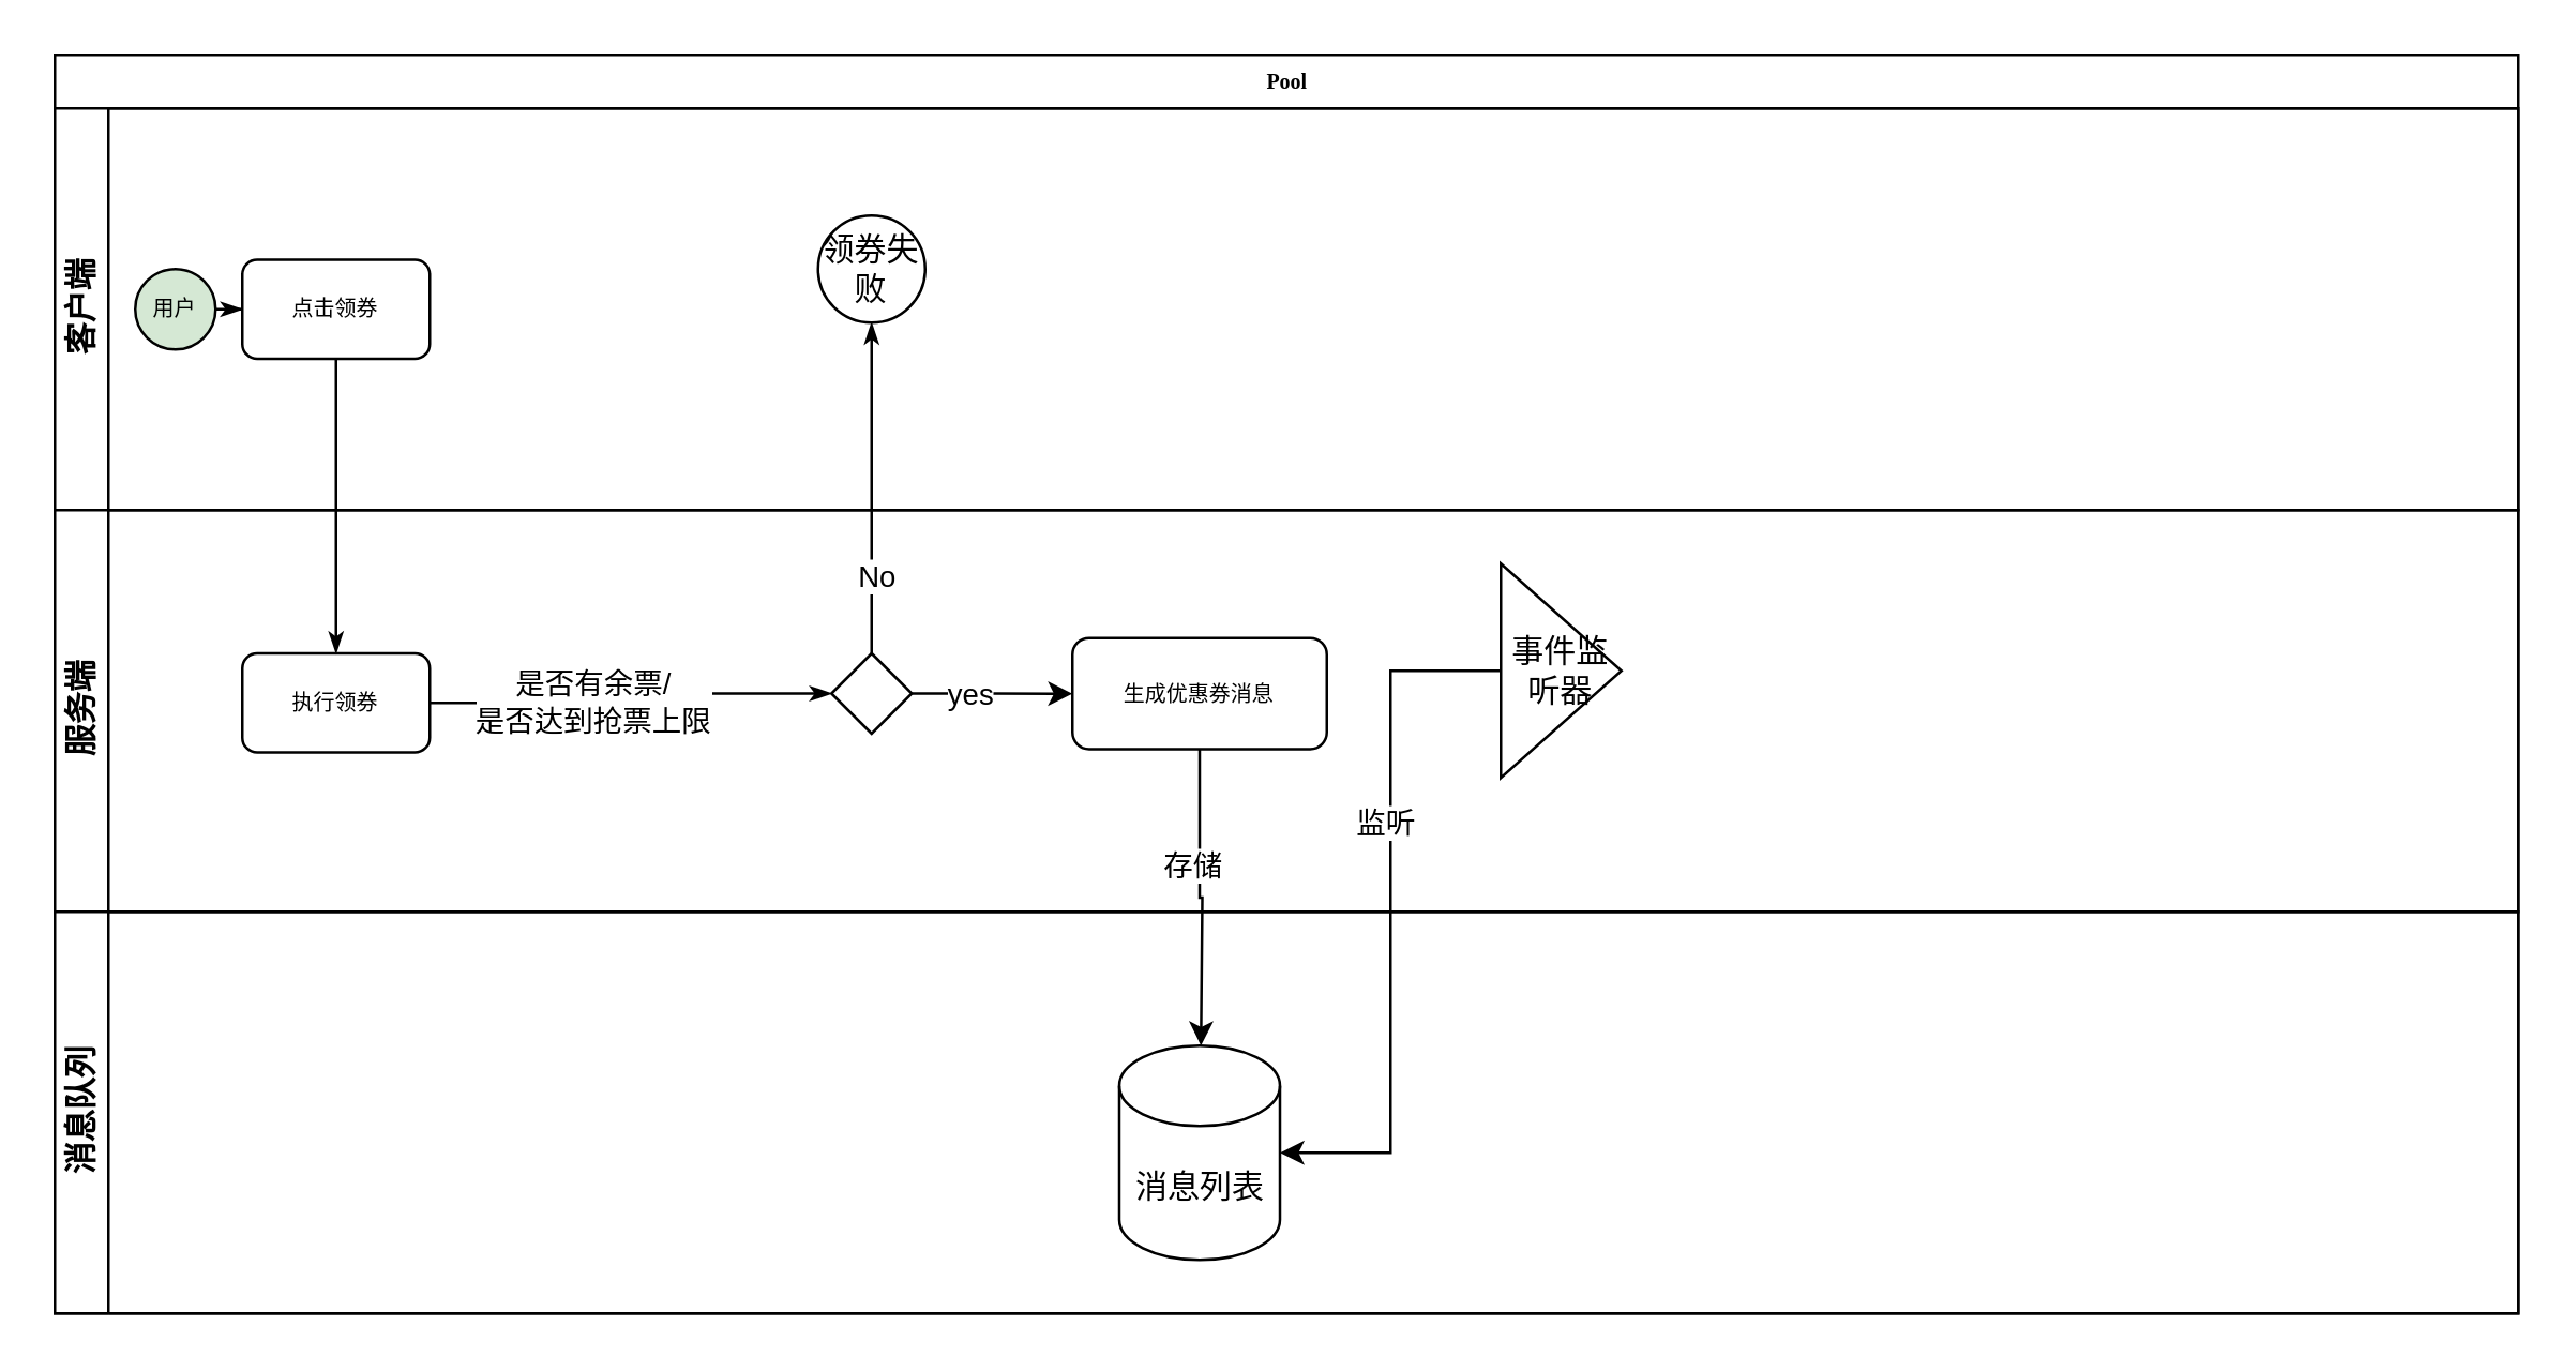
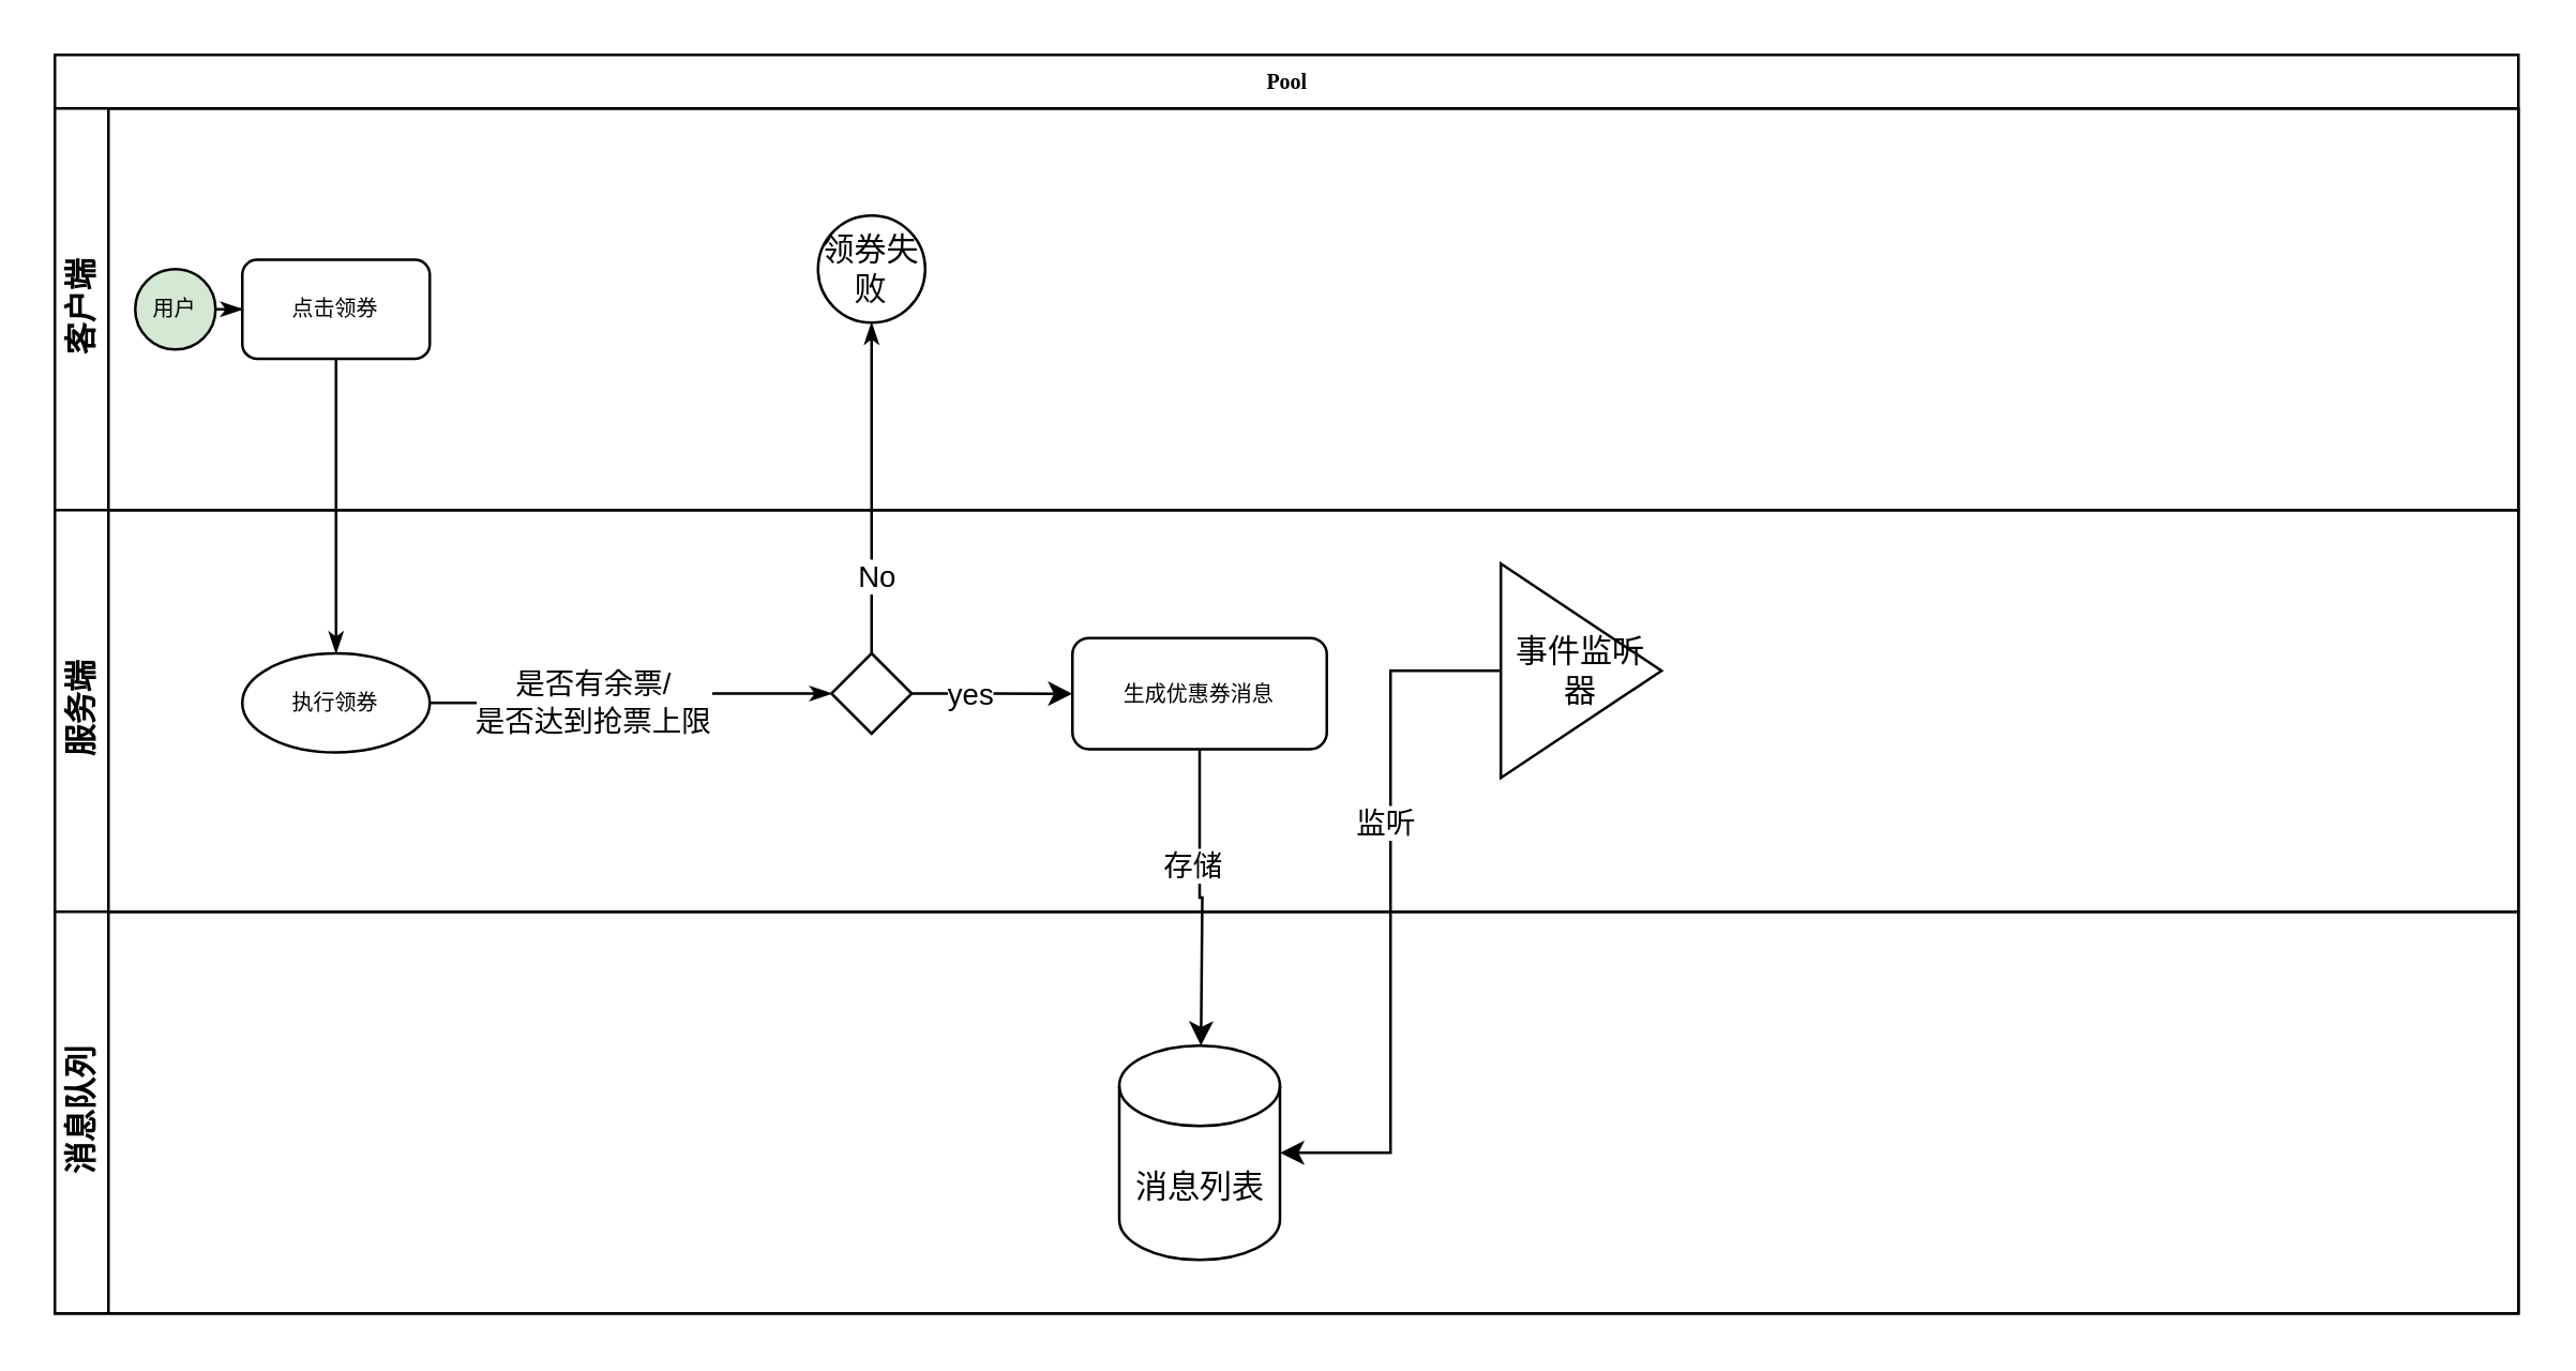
- <mxCell id="17" value="事件监听器" style="triangle;whiteSpace=wrap;html=1;" vertex="1" parent="8"><mxGeometry x="540" y="20" width="45" height="80" as="geometry" /></mxCell>
+ <mxCell id="17" value="事件监听器" style="triangle;whiteSpace=wrap;html=1;" vertex="1" parent="8"><mxGeometry x="540" y="20" width="60" height="80" as="geometry" /></mxCell>
- <mxCell id="12" value="执行领券" style="rounded=1;whiteSpace=wrap;html=1;shadow=0;labelBackgroundColor=none;strokeWidth=1;fontFamily=Verdana;fontSize=8;align=center;" parent="8" vertex="1"><mxGeometry x="70" y="53.5" width="70" height="37" as="geometry" /></mxCell>
+ <mxCell id="12" value="执行领券" style="ellipse;whiteSpace=wrap;html=1;shadow=0;labelBackgroundColor=none;strokeWidth=1;fontFamily=Verdana;fontSize=8;align=center;" parent="8" vertex="1"><mxGeometry x="70" y="53.5" width="70" height="37" as="geometry" /></mxCell>
